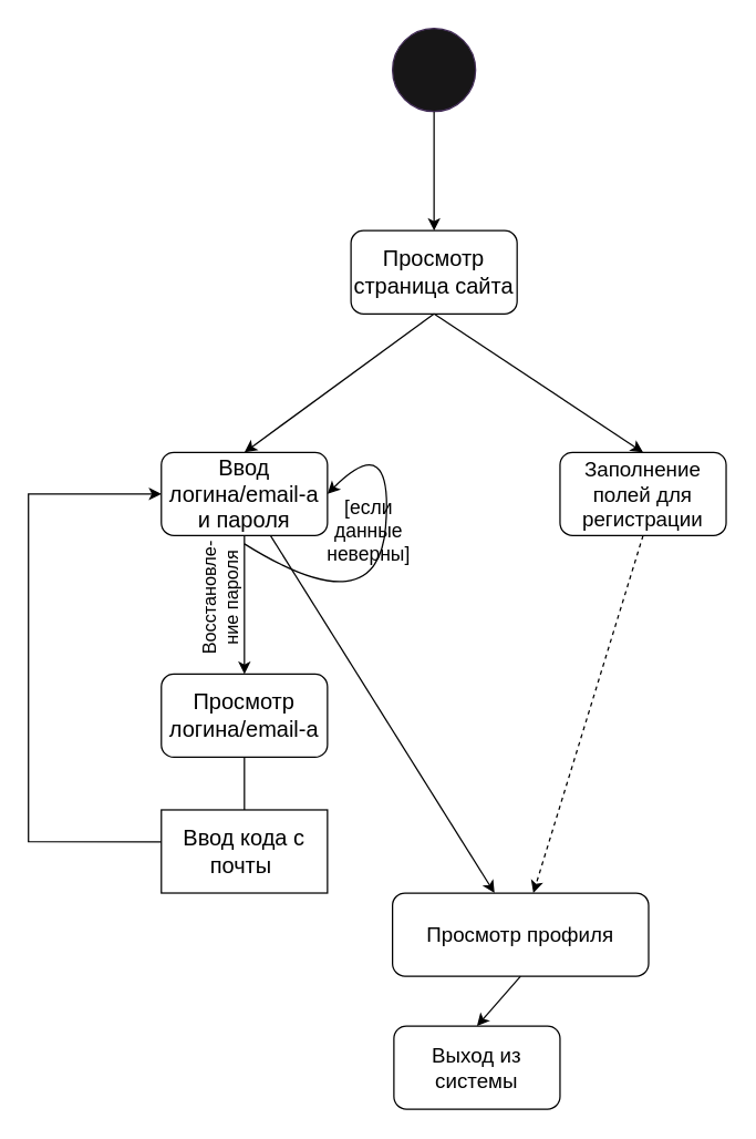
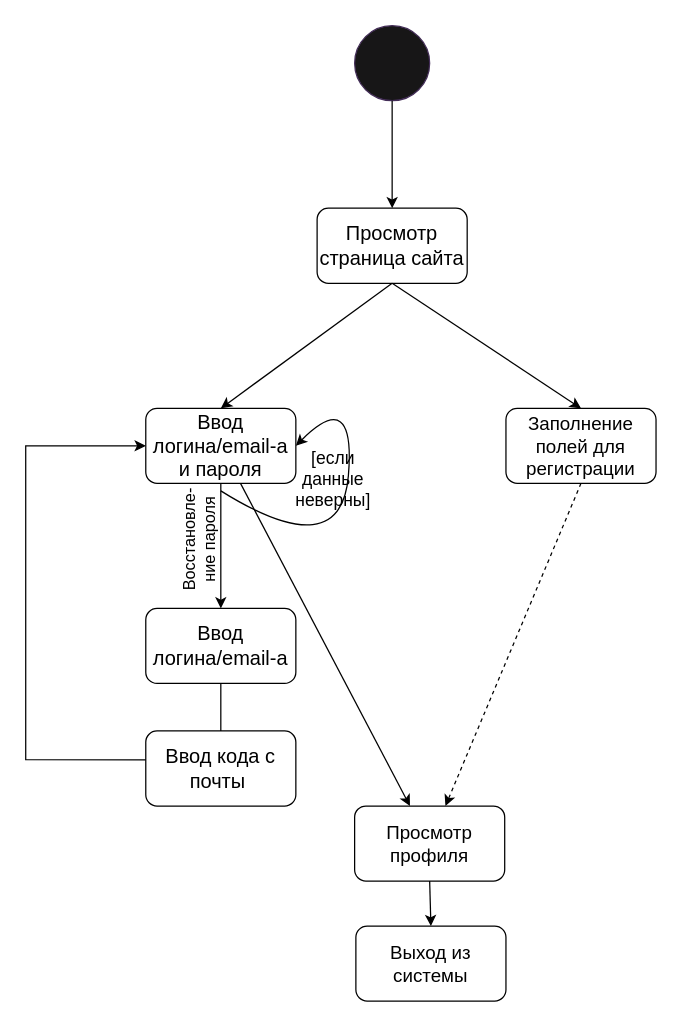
- <mxCell id="9" value="&lt;font style=&quot;font-size: 16px;&quot;&gt;Просмотр логина/email-а&lt;br&gt;&lt;/font&gt;" style="rounded=1;whiteSpace=wrap;html=1;" vertex="1" parent="1"><mxGeometry x="116" y="486" width="120" height="60" as="geometry" /></mxCell>
+ <mxCell id="9" value="&lt;font style=&quot;font-size: 16px;&quot;&gt;Ввод логина/email-а&lt;br&gt;&lt;/font&gt;" style="rounded=1;whiteSpace=wrap;html=1;" vertex="1" parent="1"><mxGeometry x="116" y="486" width="120" height="60" as="geometry" /></mxCell>
- <mxCell id="13" value="&lt;font style=&quot;font-size: 16px;&quot;&gt;Ввод кода с почты&amp;nbsp;&lt;br&gt;&lt;/font&gt;" style="whiteSpace=wrap;html=1;rounded=0;" vertex="1" parent="1"><mxGeometry x="116" y="584" width="120" height="60" as="geometry" /></mxCell>
+ <mxCell id="13" value="&lt;font style=&quot;font-size: 16px;&quot;&gt;Ввод кода с почты&amp;nbsp;&lt;br&gt;&lt;/font&gt;" style="rounded=1;whiteSpace=wrap;html=1;" vertex="1" parent="1"><mxGeometry x="116" y="584" width="120" height="60" as="geometry" /></mxCell>
- <mxCell id="19" value="&lt;font style=&quot;font-size: 15px;&quot;&gt;Просмотр профиля&lt;/font&gt;" style="rounded=1;whiteSpace=wrap;html=1;" vertex="1" parent="1"><mxGeometry x="283" y="644" width="185" height="60" as="geometry" /></mxCell>
+ <mxCell id="19" value="&lt;font style=&quot;font-size: 15px;&quot;&gt;Просмотр профиля&lt;/font&gt;" style="rounded=1;whiteSpace=wrap;html=1;" vertex="1" parent="1"><mxGeometry x="283" y="644" width="120" height="60" as="geometry" /></mxCell>
